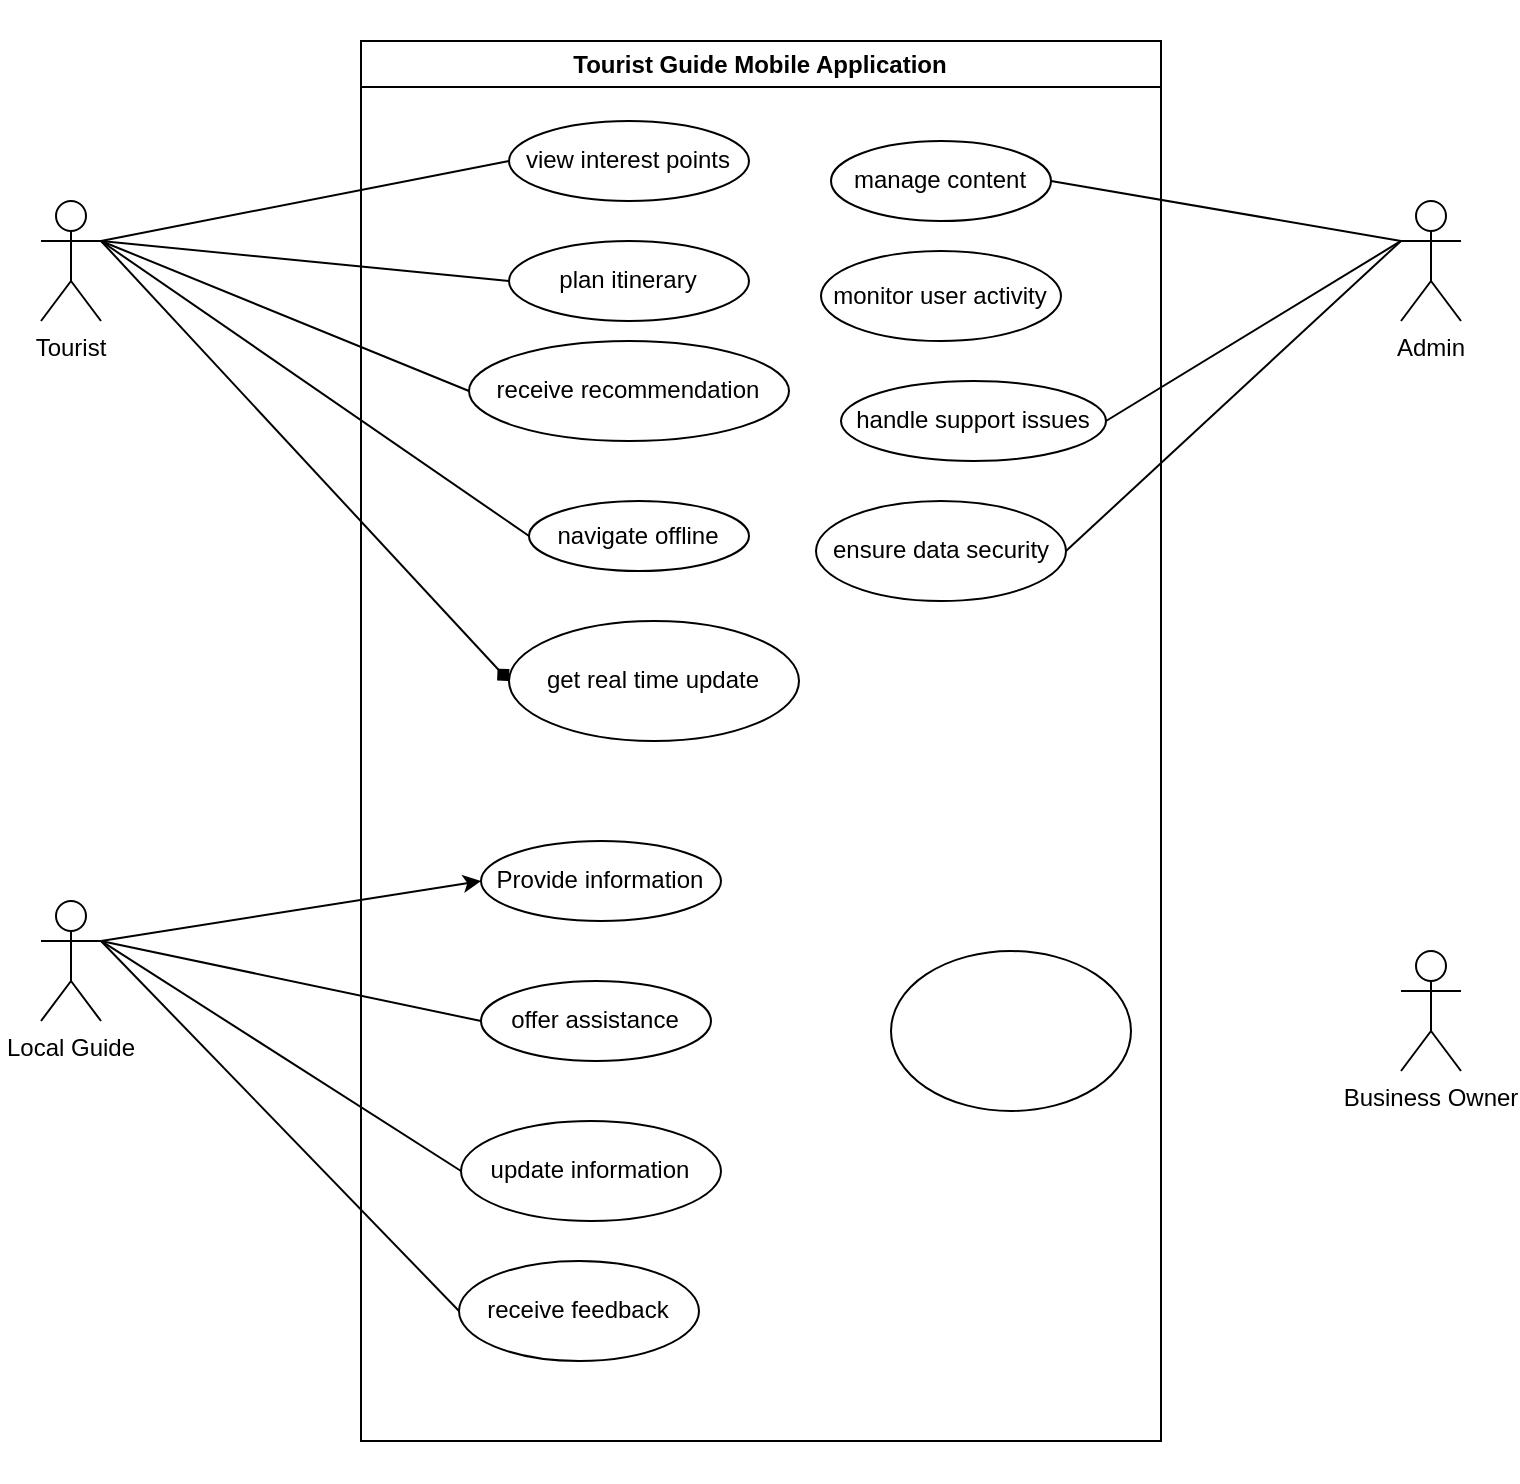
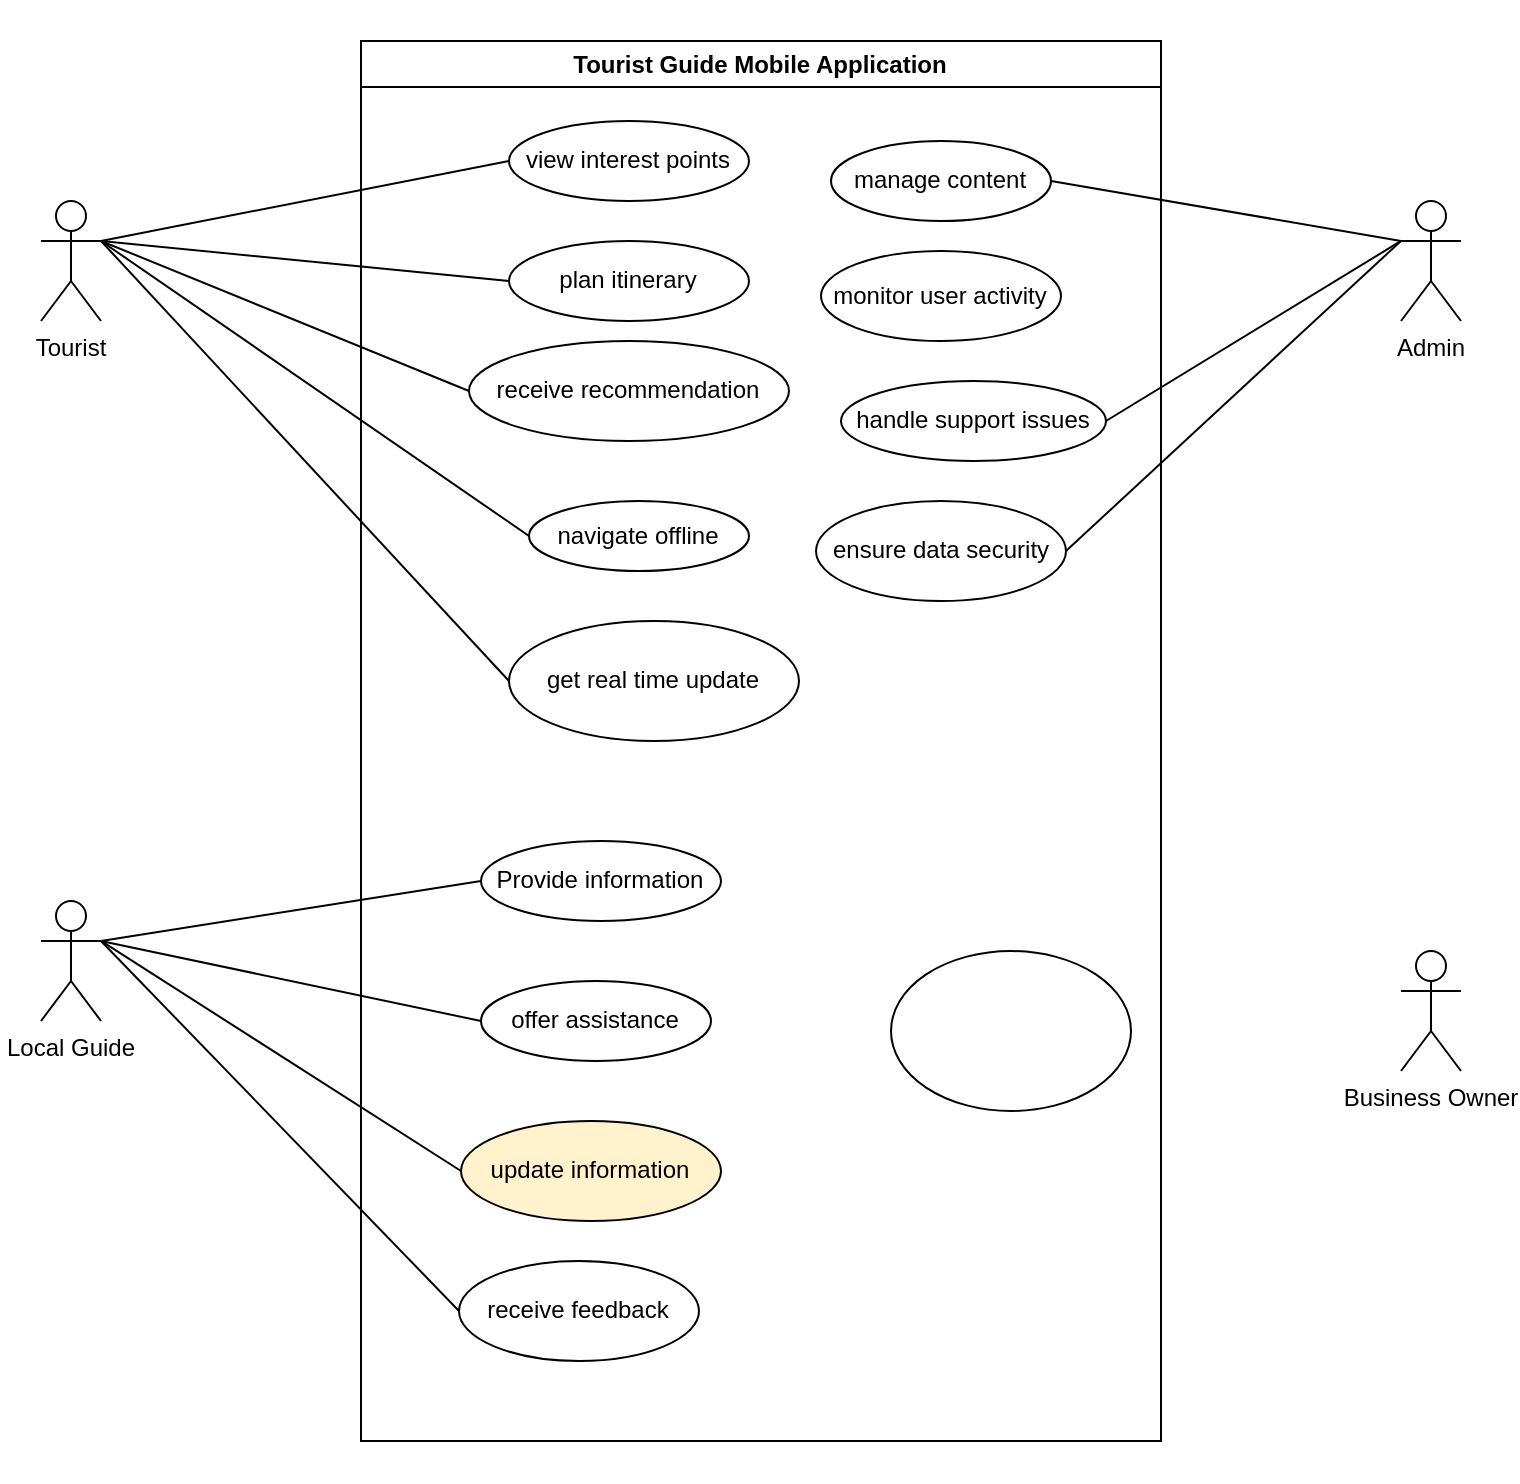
- <mxCell id="25" value="" style="endArrow=diamond;html=1;rounded=0;exitX=1;exitY=0.333;exitDx=0;exitDy=0;exitPerimeter=0;entryX=0;entryY=0.5;entryDx=0;entryDy=0;" edge="1" parent="1" source="17" target="3"><mxGeometry width="50" height="50" relative="1" as="geometry"><mxPoint x="60" y="130" as="sourcePoint" /><mxPoint x="274" y="278" as="targetPoint" /></mxGeometry></mxCell>
+ <mxCell id="25" value="" style="endArrow=none;html=1;rounded=0;exitX=1;exitY=0.333;exitDx=0;exitDy=0;exitPerimeter=0;entryX=0;entryY=0.5;entryDx=0;entryDy=0;" edge="1" parent="1" source="17" target="3"><mxGeometry width="50" height="50" relative="1" as="geometry"><mxPoint x="60" y="130" as="sourcePoint" /><mxPoint x="274" y="278" as="targetPoint" /></mxGeometry></mxCell>
- <mxCell id="26" value="" style="endArrow=classic;html=1;rounded=0;exitX=1;exitY=0.333;exitDx=0;exitDy=0;exitPerimeter=0;entryX=0;entryY=0.5;entryDx=0;entryDy=0;" edge="1" parent="1" source="18" target="5"><mxGeometry width="50" height="50" relative="1" as="geometry"><mxPoint x="110" y="520" as="sourcePoint" /><mxPoint x="160" y="470" as="targetPoint" /></mxGeometry></mxCell>
+ <mxCell id="26" value="" style="endArrow=none;html=1;rounded=0;exitX=1;exitY=0.333;exitDx=0;exitDy=0;exitPerimeter=0;entryX=0;entryY=0.5;entryDx=0;entryDy=0;" edge="1" parent="1" source="18" target="5"><mxGeometry width="50" height="50" relative="1" as="geometry"><mxPoint x="110" y="520" as="sourcePoint" /><mxPoint x="160" y="470" as="targetPoint" /></mxGeometry></mxCell>
- <mxCell id="11" value="update information" style="ellipse;whiteSpace=wrap;html=1;" vertex="1" parent="2"><mxGeometry x="50" y="540" width="130" height="50" as="geometry" /></mxCell>
+ <mxCell id="11" value="update information" style="ellipse;whiteSpace=wrap;html=1;fillColor=#fff2cc;" vertex="1" parent="2"><mxGeometry x="50" y="540" width="130" height="50" as="geometry" /></mxCell>
